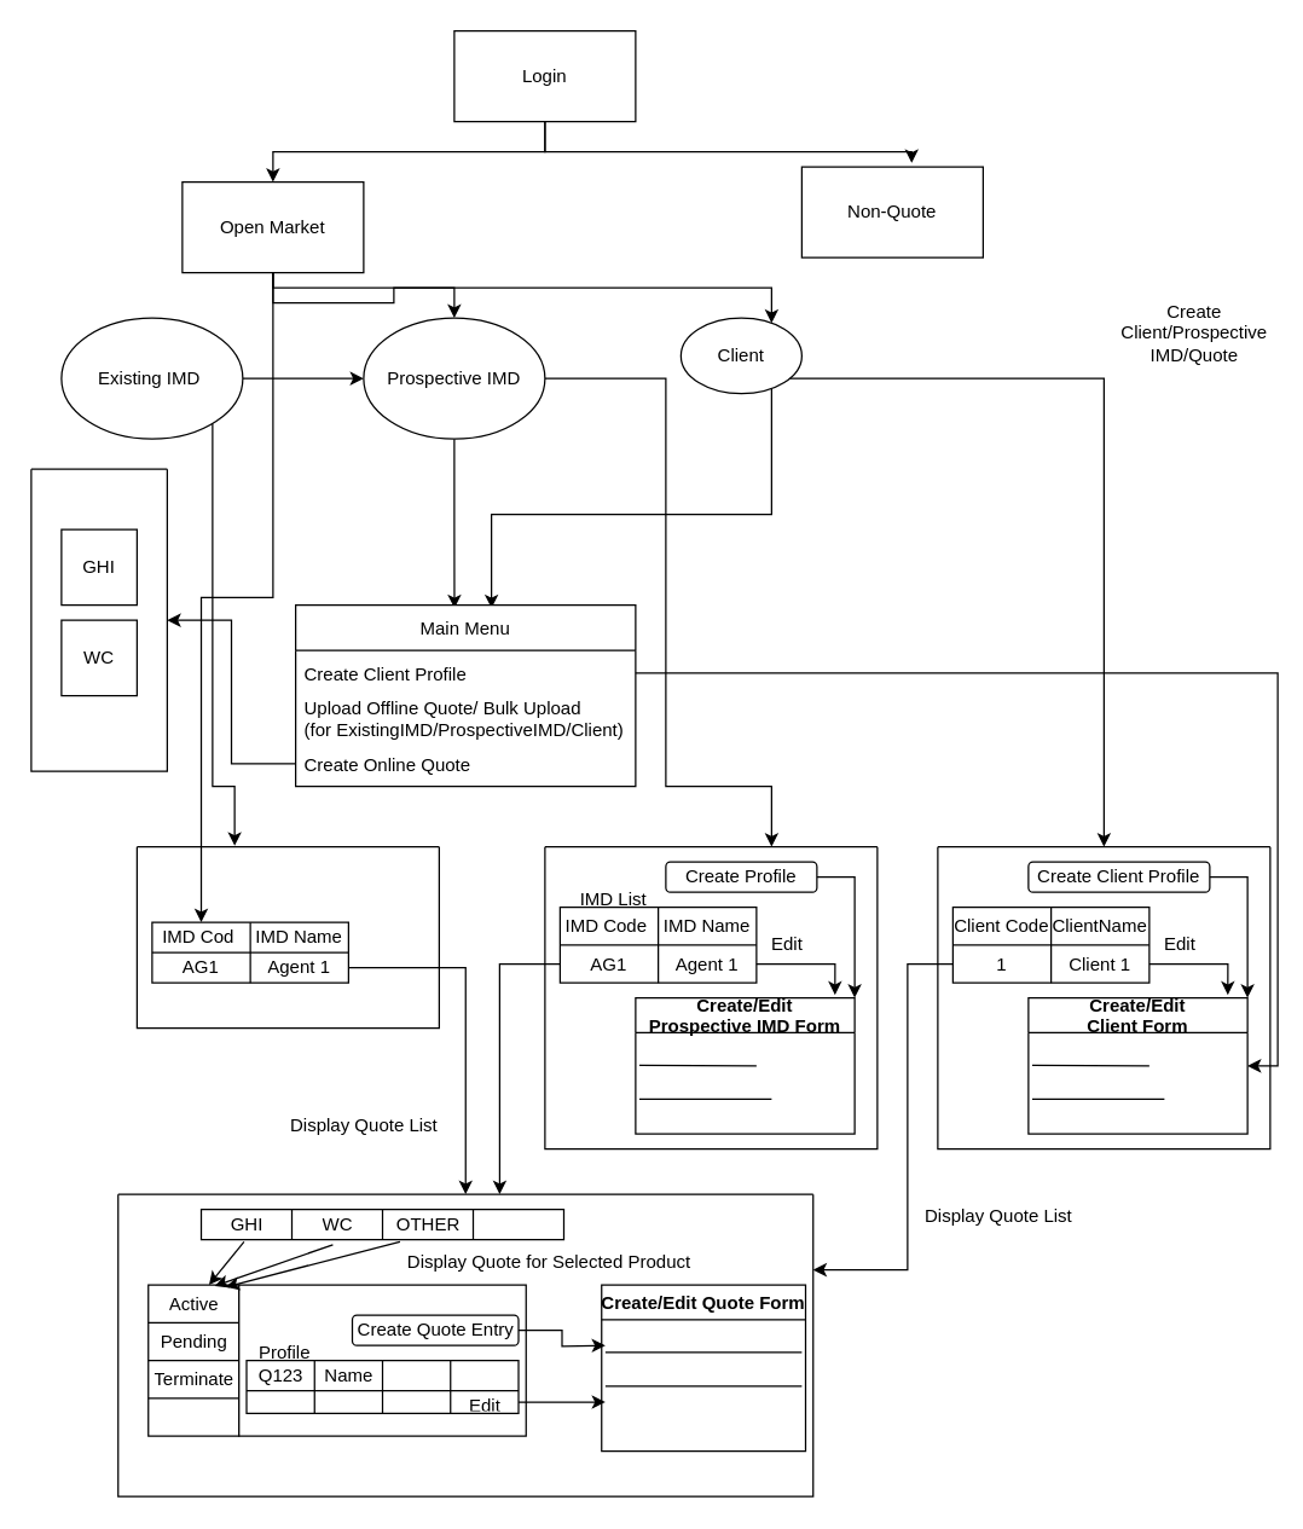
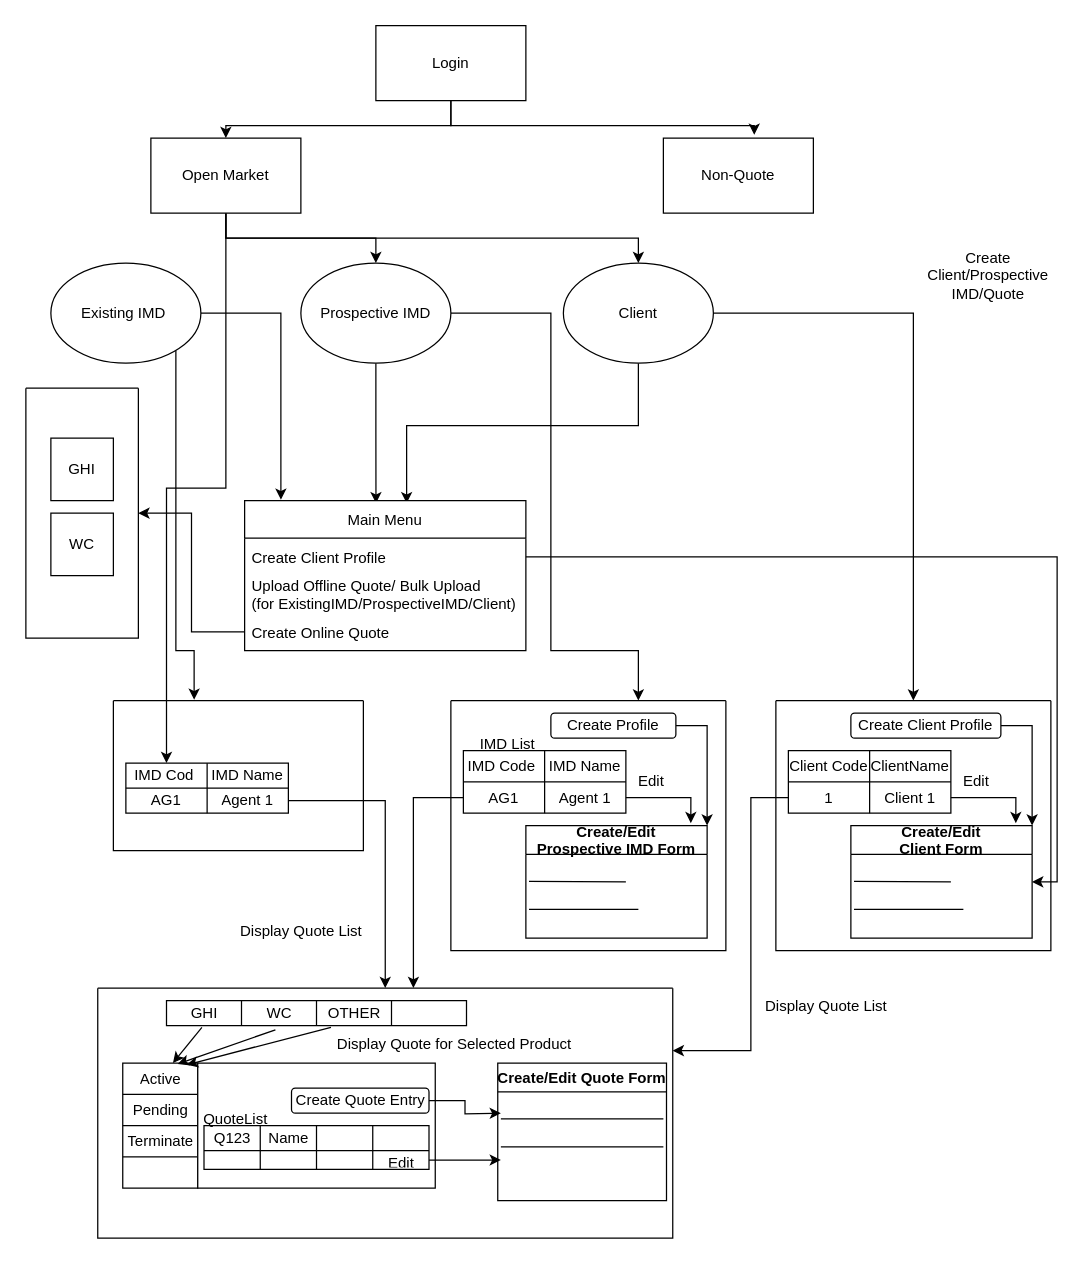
- <mxCell id="9" value="Open Market" style="rounded=0;whiteSpace=wrap;html=1;" vertex="1" parent="1"><mxGeometry x="120" y="120" width="120" height="60" as="geometry" /></mxCell>
+ <mxCell id="9" value="Open Market" style="rounded=0;whiteSpace=wrap;html=1;" vertex="1" parent="1"><mxGeometry x="120" y="110" width="120" height="60" as="geometry" /></mxCell>
- <mxCell id="18" value="Client" style="ellipse;whiteSpace=wrap;html=1;" vertex="1" parent="1"><mxGeometry x="450" y="210" width="80" height="50" as="geometry" /></mxCell>
+ <mxCell id="18" value="Client" style="ellipse;whiteSpace=wrap;html=1;" vertex="1" parent="1"><mxGeometry x="450" y="210" width="120" height="80" as="geometry" /></mxCell>
- <mxCell id="10" style="edgeStyle=orthogonalEdgeStyle;rounded=0;orthogonalLoop=1;jettySize=auto;html=1;" edge="1" parent="1" source="12" target="15"><mxGeometry relative="1" as="geometry" /></mxCell>
+ <mxCell id="10" style="edgeStyle=orthogonalEdgeStyle;rounded=0;orthogonalLoop=1;jettySize=auto;html=1;entryX=0.129;entryY=-0.006;entryDx=0;entryDy=0;entryPerimeter=0;" edge="1" parent="1" source="12" target="20"><mxGeometry relative="1" as="geometry" /></mxCell>
- <mxCell id="63" value="Profile" style="text;html=1;strokeColor=none;fillColor=none;align=center;verticalAlign=middle;whiteSpace=wrap;rounded=0;" vertex="1" parent="32"><mxGeometry x="20" y="100" width="180" height="10" as="geometry" /></mxCell>
+ <mxCell id="63" value="QuoteList" style="text;html=1;strokeColor=none;fillColor=none;align=center;verticalAlign=middle;whiteSpace=wrap;rounded=0;" vertex="1" parent="32"><mxGeometry x="20" y="100" width="180" height="10" as="geometry" /></mxCell>
